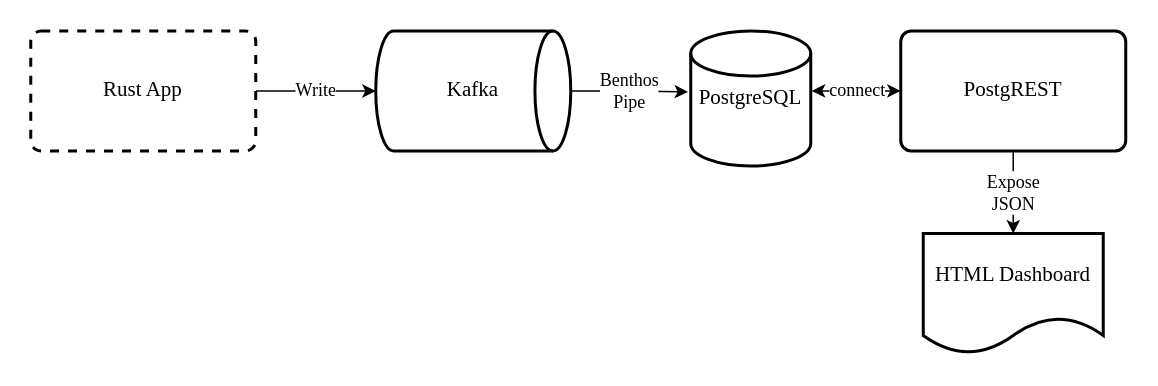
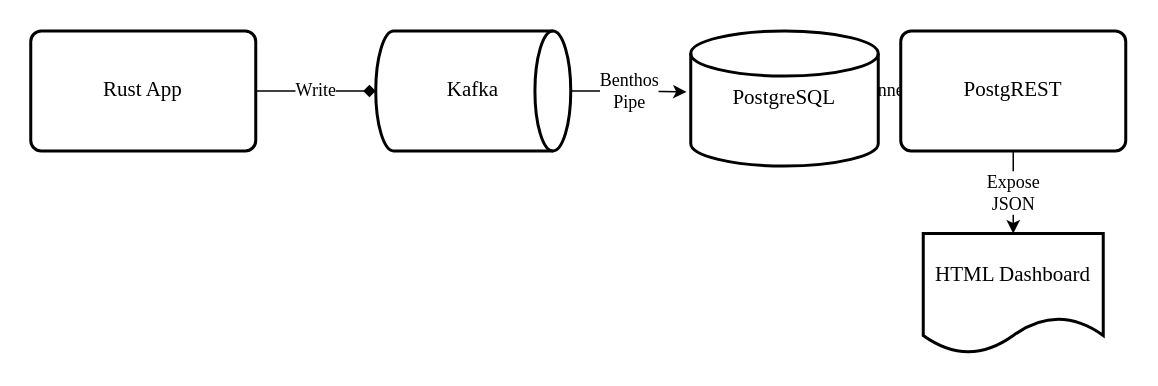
- <mxCell id="7" value="Rust App" style="rounded=1;whiteSpace=wrap;html=1;absoluteArcSize=1;arcSize=14;strokeWidth=2;fontFamily=Mirza;fontSize=14;dashed=1;" parent="1" vertex="1"><mxGeometry x="20" y="20" width="150" height="80" as="geometry" /></mxCell>
+ <mxCell id="7" value="Rust App" style="rounded=1;whiteSpace=wrap;html=1;absoluteArcSize=1;arcSize=14;strokeWidth=2;fontFamily=Mirza;fontSize=14;" parent="1" vertex="1"><mxGeometry x="20" y="20" width="150" height="80" as="geometry" /></mxCell>
- <mxCell id="6" value="Write" style="edgeStyle=orthogonalEdgeStyle;rounded=1;orthogonalLoop=1;jettySize=auto;html=1;exitX=1;exitY=0.5;exitDx=0;exitDy=0;entryX=0;entryY=0.5;entryDx=0;entryDy=0;entryPerimeter=0;fontFamily=Mirza;fontSize=12;" parent="1" source="7" target="5" edge="1"><mxGeometry relative="1" as="geometry" /></mxCell>
+ <mxCell id="6" value="Write" style="edgeStyle=orthogonalEdgeStyle;rounded=1;orthogonalLoop=1;jettySize=auto;html=1;exitX=1;exitY=0.5;exitDx=0;exitDy=0;entryX=0;entryY=0.5;entryDx=0;entryDy=0;entryPerimeter=0;fontFamily=Mirza;fontSize=12;endArrow=diamond;" parent="1" source="7" target="5" edge="1"><mxGeometry relative="1" as="geometry" /></mxCell>
- <mxCell id="3" value="PostgreSQL" style="strokeWidth=2;html=1;shape=mxgraph.flowchart.database;whiteSpace=wrap;fontFamily=Mirza;fontSize=14;rounded=1;" parent="1" vertex="1"><mxGeometry x="460" y="20" width="80" height="90" as="geometry" /></mxCell>
+ <mxCell id="3" value="PostgreSQL" style="strokeWidth=2;html=1;shape=mxgraph.flowchart.database;whiteSpace=wrap;fontFamily=Mirza;fontSize=14;rounded=1;" parent="1" vertex="1"><mxGeometry x="460" y="20" width="125" height="90" as="geometry" /></mxCell>
